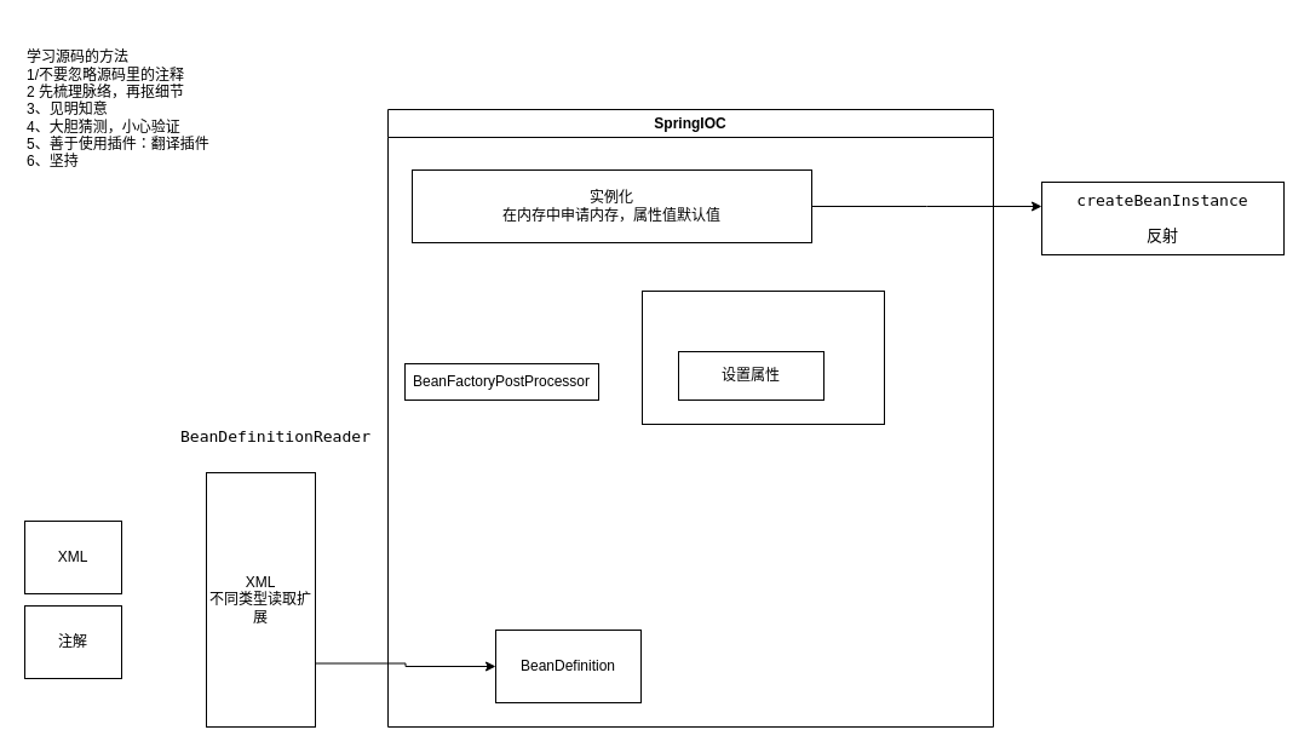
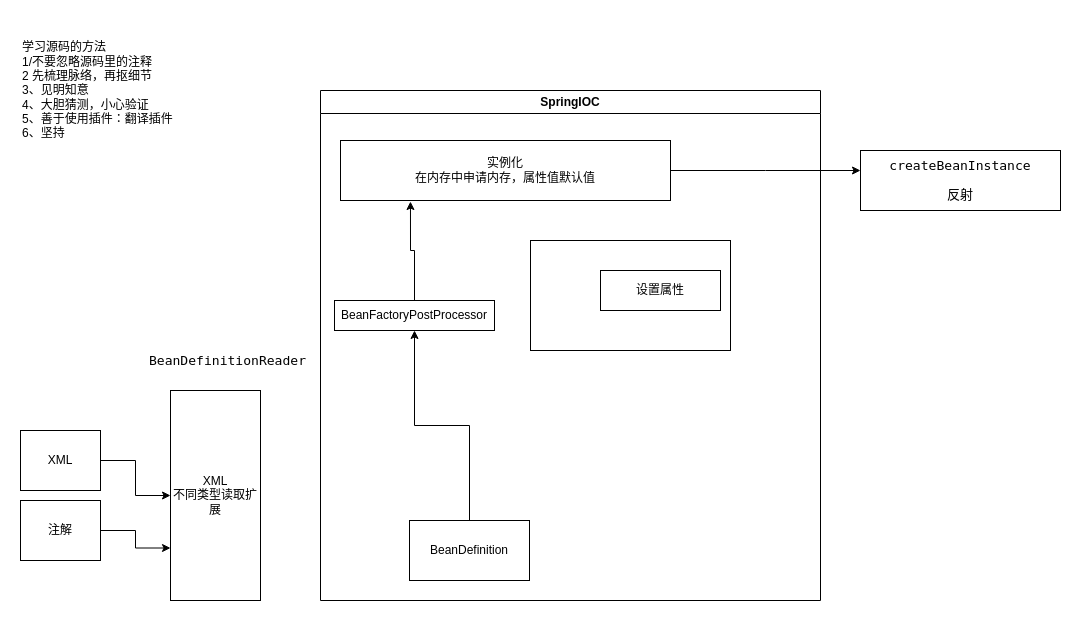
+ <mxCell id="7" style="edgeStyle=orthogonalEdgeStyle;rounded=0;orthogonalLoop=1;jettySize=auto;html=1;entryX=0.212;entryY=1.017;entryDx=0;entryDy=0;entryPerimeter=0;" edge="1" parent="2" source="8" target="6"><mxGeometry relative="1" as="geometry" /></mxCell>
- <mxCell id="10" value="设置属性" style="rounded=0;whiteSpace=wrap;html=1;" vertex="1" parent="2"><mxGeometry x="240" y="200" width="120" height="40" as="geometry" /></mxCell>
+ <mxCell id="10" value="设置属性" style="rounded=0;whiteSpace=wrap;html=1;" vertex="1" parent="2"><mxGeometry x="280" y="180" width="120" height="40" as="geometry" /></mxCell>
+ <mxCell id="3" style="edgeStyle=orthogonalEdgeStyle;rounded=0;orthogonalLoop=1;jettySize=auto;html=1;entryX=0.5;entryY=1;entryDx=0;entryDy=0;" edge="1" parent="2" source="4" target="8"><mxGeometry relative="1" as="geometry" /></mxCell>
+ <mxCell id="11" style="edgeStyle=orthogonalEdgeStyle;rounded=0;orthogonalLoop=1;jettySize=auto;html=1;entryX=0;entryY=0.5;entryDx=0;entryDy=0;" edge="1" parent="1" source="12" target="16"><mxGeometry relative="1" as="geometry" /></mxCell>
+ <mxCell id="13" style="edgeStyle=orthogonalEdgeStyle;rounded=0;orthogonalLoop=1;jettySize=auto;html=1;entryX=0;entryY=0.75;entryDx=0;entryDy=0;" edge="1" parent="1" source="14" target="16"><mxGeometry relative="1" as="geometry" /></mxCell>
- <mxCell id="15" style="edgeStyle=orthogonalEdgeStyle;rounded=0;orthogonalLoop=1;jettySize=auto;html=1;exitX=1;exitY=0.75;exitDx=0;exitDy=0;entryX=0;entryY=0.5;entryDx=0;entryDy=0;" edge="1" parent="1" source="16" target="4"><mxGeometry relative="1" as="geometry" /></mxCell>
